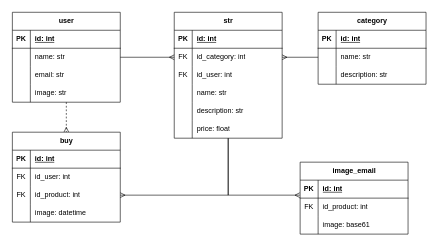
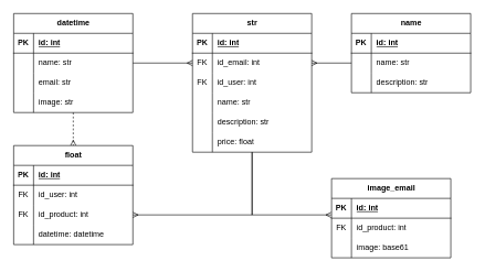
- <mxCell id="3" value="user" style="shape=table;startSize=30;container=1;collapsible=1;childLayout=tableLayout;fixedRows=1;rowLines=0;fontStyle=1;align=center;resizeLast=1;html=1;" vertex="1" parent="1"><mxGeometry x="20" y="20" width="180" height="150" as="geometry" /></mxCell>
+ <mxCell id="3" value="datetime" style="shape=table;startSize=30;container=1;collapsible=1;childLayout=tableLayout;fixedRows=1;rowLines=0;fontStyle=1;align=center;resizeLast=1;html=1;" vertex="1" parent="1"><mxGeometry x="20" y="20" width="180" height="150" as="geometry" /></mxCell>
- <mxCell id="37" value="category" style="shape=table;startSize=30;container=1;collapsible=1;childLayout=tableLayout;fixedRows=1;rowLines=0;fontStyle=1;align=center;resizeLast=1;html=1;" vertex="1" parent="1"><mxGeometry x="530" y="20" width="180" height="120" as="geometry" /></mxCell>
+ <mxCell id="37" value="name" style="shape=table;startSize=30;container=1;collapsible=1;childLayout=tableLayout;fixedRows=1;rowLines=0;fontStyle=1;align=center;resizeLast=1;html=1;" vertex="1" parent="1"><mxGeometry x="530" y="20" width="180" height="120" as="geometry" /></mxCell>
- <mxCell id="24" value="id_category: int" style="shape=partialRectangle;connectable=0;fillColor=none;top=0;left=0;bottom=0;right=0;align=left;spacingLeft=6;overflow=hidden;whiteSpace=wrap;html=1;" vertex="1" parent="22"><mxGeometry x="30" width="150" height="30" as="geometry"><mxRectangle width="150" height="30" as="alternateBounds" /></mxGeometry></mxCell>
+ <mxCell id="24" value="id_email: int" style="shape=partialRectangle;connectable=0;fillColor=none;top=0;left=0;bottom=0;right=0;align=left;spacingLeft=6;overflow=hidden;whiteSpace=wrap;html=1;" vertex="1" parent="22"><mxGeometry x="30" width="150" height="30" as="geometry"><mxRectangle width="150" height="30" as="alternateBounds" /></mxGeometry></mxCell>
- <mxCell id="49" value="buy" style="shape=table;startSize=30;container=1;collapsible=1;childLayout=tableLayout;fixedRows=1;rowLines=0;fontStyle=1;align=center;resizeLast=1;html=1;" vertex="1" parent="1"><mxGeometry x="20" y="220" width="180" height="150" as="geometry" /></mxCell>
+ <mxCell id="49" value="float" style="shape=table;startSize=30;container=1;collapsible=1;childLayout=tableLayout;fixedRows=1;rowLines=0;fontStyle=1;align=center;resizeLast=1;html=1;" vertex="1" parent="1"><mxGeometry x="20" y="220" width="180" height="150" as="geometry" /></mxCell>
- <mxCell id="61" value="image: datetime" style="shape=partialRectangle;connectable=0;fillColor=none;top=0;left=0;bottom=0;right=0;align=left;spacingLeft=6;overflow=hidden;whiteSpace=wrap;html=1;" vertex="1" parent="59"><mxGeometry x="30" width="150" height="30" as="geometry"><mxRectangle width="150" height="30" as="alternateBounds" /></mxGeometry></mxCell>
+ <mxCell id="61" value="datetime: datetime" style="shape=partialRectangle;connectable=0;fillColor=none;top=0;left=0;bottom=0;right=0;align=left;spacingLeft=6;overflow=hidden;whiteSpace=wrap;html=1;" vertex="1" parent="59"><mxGeometry x="30" width="150" height="30" as="geometry"><mxRectangle width="150" height="30" as="alternateBounds" /></mxGeometry></mxCell>
